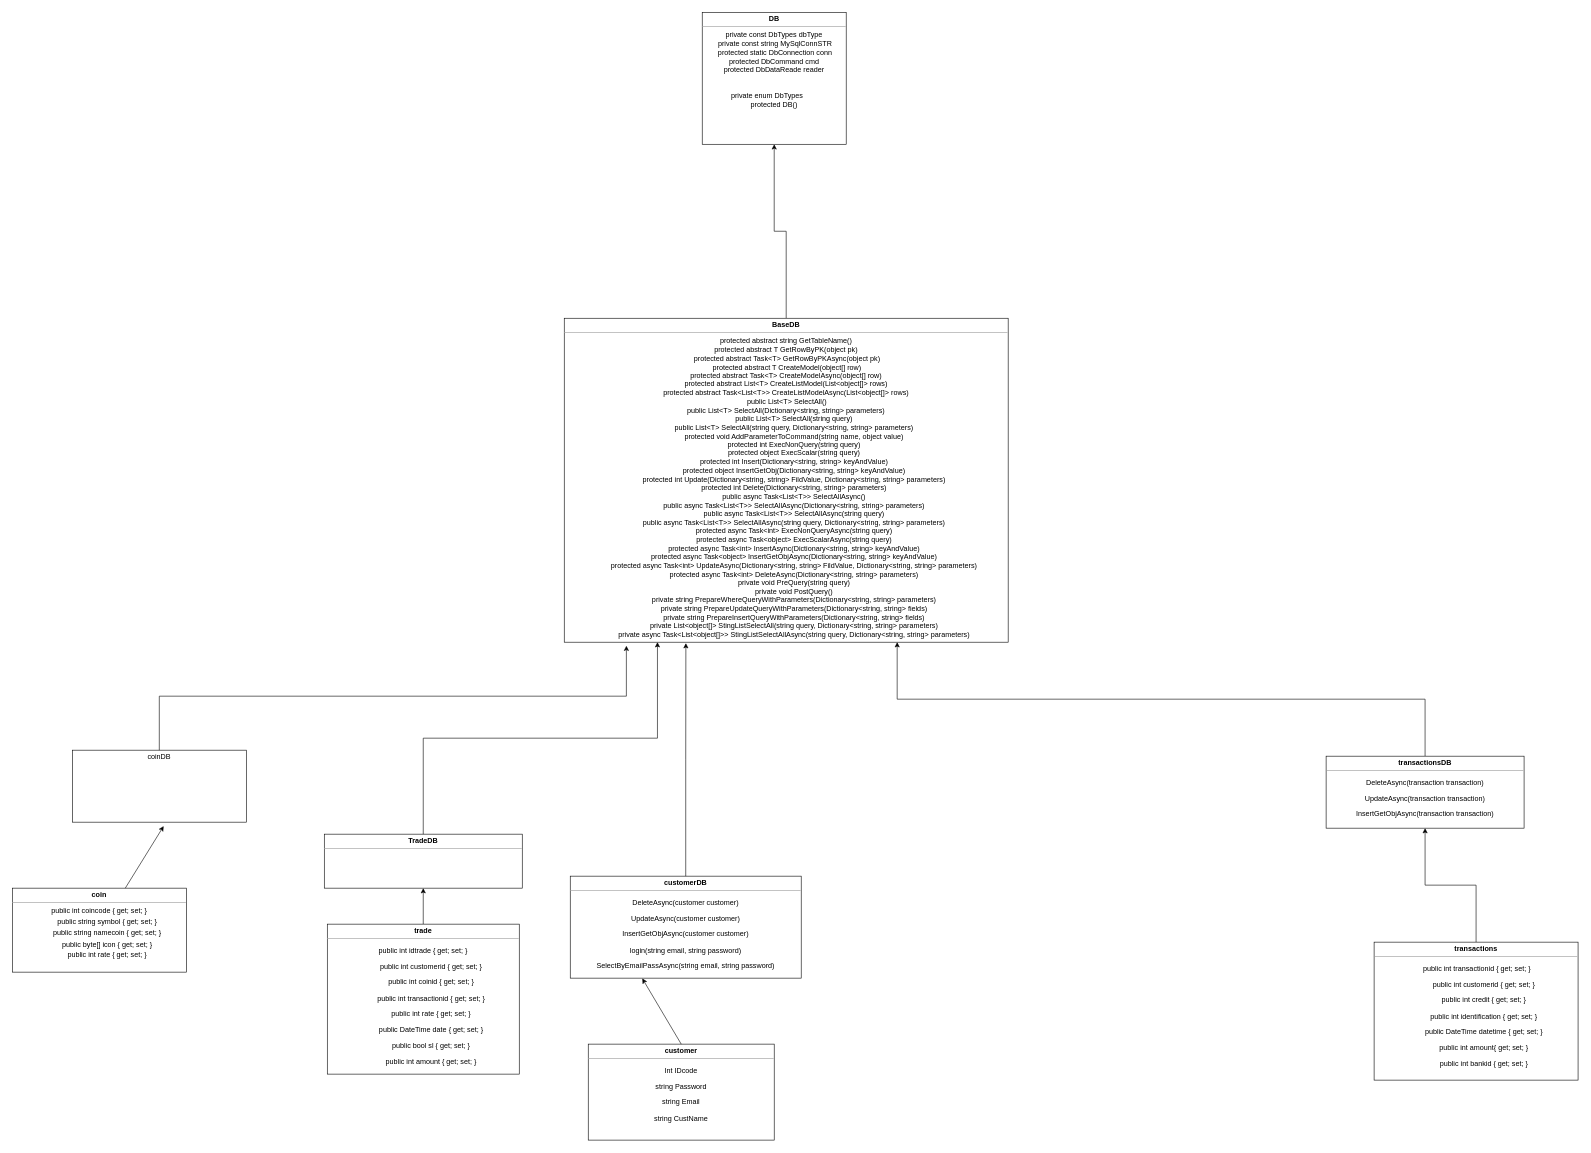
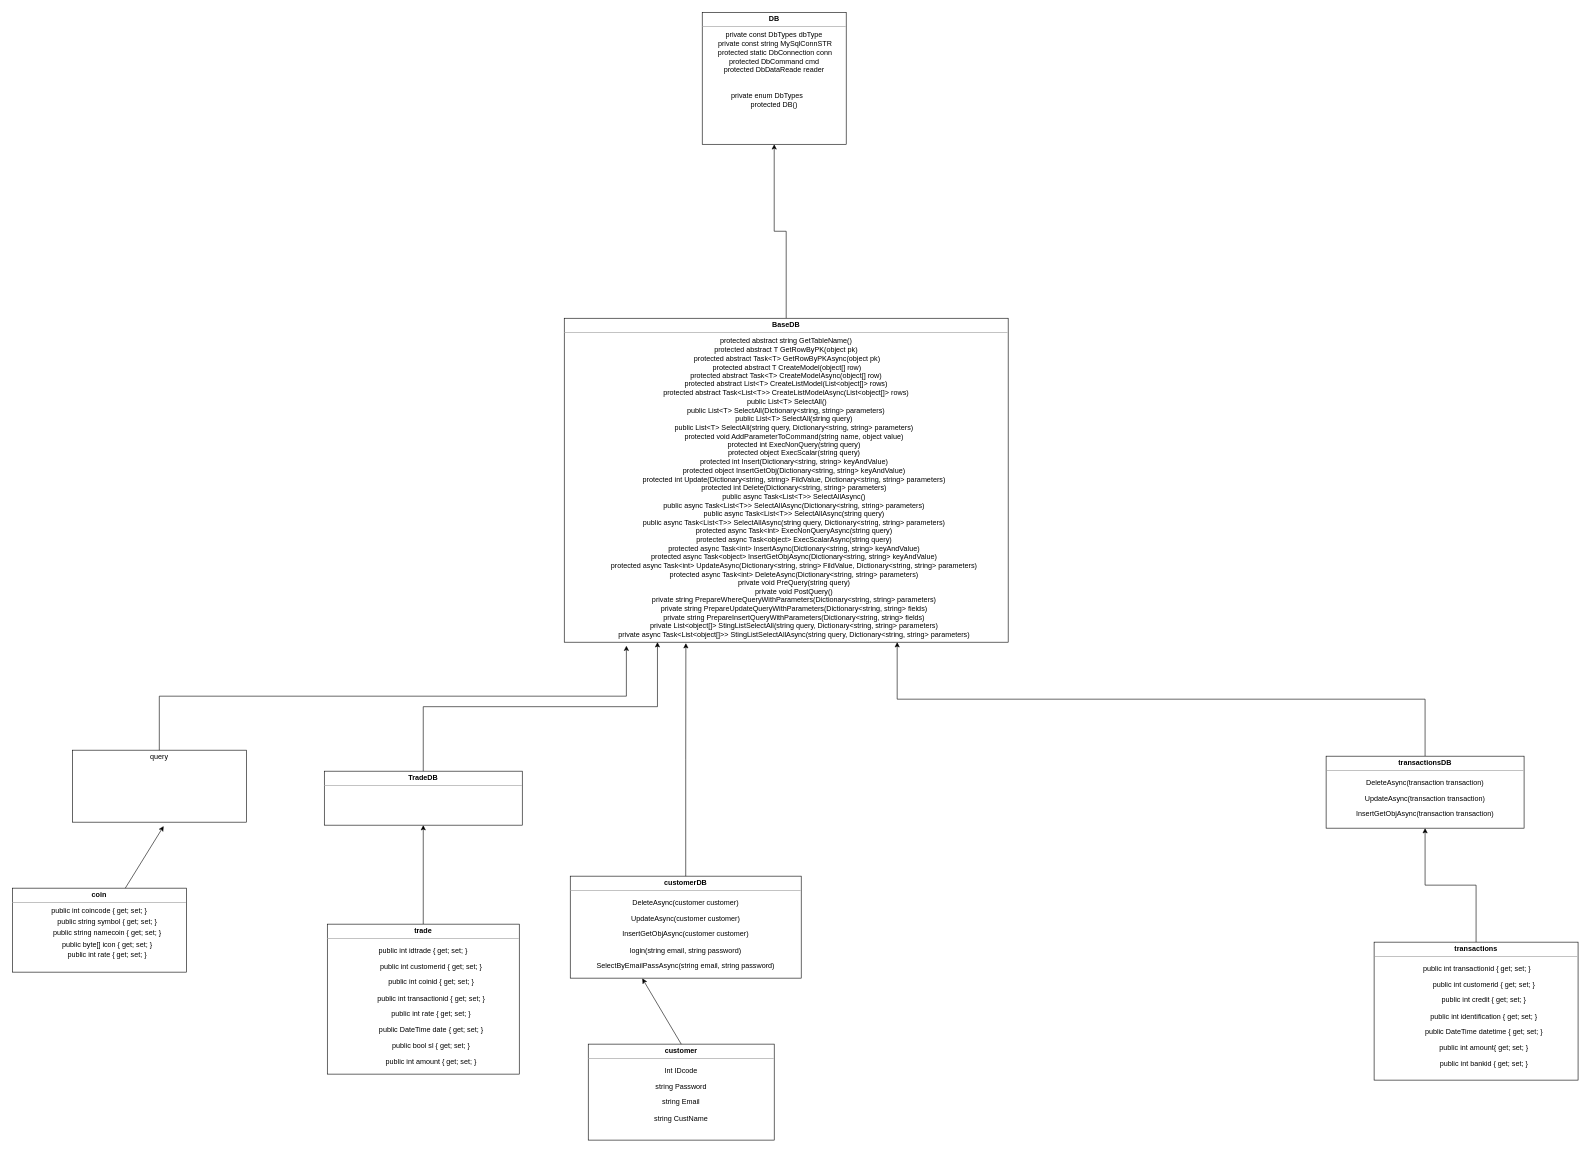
- <mxCell id="14" value="&lt;p style=&quot;margin:0px;margin-top:4px;text-align:center;&quot;&gt;coinDB&lt;/p&gt;&lt;p style=&quot;margin:0px;margin-top:4px;text-align:center;&quot;&gt;&lt;br&gt;&lt;/p&gt;" style="verticalAlign=top;align=left;overflow=fill;fontSize=12;fontFamily=Helvetica;html=1;whiteSpace=wrap;" parent="1" vertex="1"><mxGeometry x="120" y="1250" width="290" height="120" as="geometry" /></mxCell>
+ <mxCell id="14" value="&lt;p style=&quot;margin:0px;margin-top:4px;text-align:center;&quot;&gt;query&lt;/p&gt;&lt;p style=&quot;margin:0px;margin-top:4px;text-align:center;&quot;&gt;&lt;br&gt;&lt;/p&gt;" style="verticalAlign=top;align=left;overflow=fill;fontSize=12;fontFamily=Helvetica;html=1;whiteSpace=wrap;" parent="1" vertex="1"><mxGeometry x="120" y="1250" width="290" height="120" as="geometry" /></mxCell>
- <mxCell id="16" value="&lt;p style=&quot;margin:0px;margin-top:4px;text-align:center;&quot;&gt;&lt;b&gt;TradeDB&lt;/b&gt;&lt;/p&gt;&lt;hr size=&quot;1&quot;&gt;&lt;div style=&quot;text-align: center; height: 2px;&quot;&gt;&lt;br&gt;&lt;/div&gt;" style="verticalAlign=top;align=left;overflow=fill;fontSize=12;fontFamily=Helvetica;html=1;whiteSpace=wrap;" parent="1" vertex="1"><mxGeometry x="540" y="1390" width="330" height="90" as="geometry" /></mxCell>
+ <mxCell id="16" value="&lt;p style=&quot;margin:0px;margin-top:4px;text-align:center;&quot;&gt;&lt;b&gt;TradeDB&lt;/b&gt;&lt;/p&gt;&lt;hr size=&quot;1&quot;&gt;&lt;div style=&quot;text-align: center; height: 2px;&quot;&gt;&lt;br&gt;&lt;/div&gt;" style="verticalAlign=top;align=left;overflow=fill;fontSize=12;fontFamily=Helvetica;html=1;whiteSpace=wrap;" parent="1" vertex="1"><mxGeometry x="540" y="1285" width="330" height="90" as="geometry" /></mxCell>
